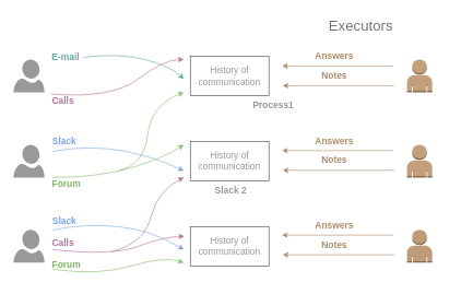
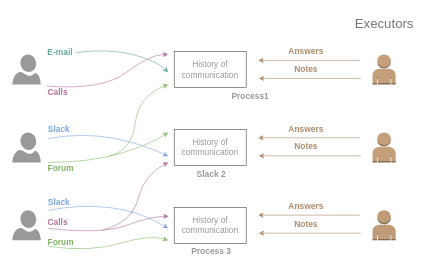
- <mxCell id="5" value="&lt;font color=&quot;#757575&quot; style=&quot;font-size: 22px;&quot;&gt;Executors&lt;/font&gt;" style="text;html=1;resizable=0;autosize=1;align=center;verticalAlign=middle;points=[];fillColor=none;strokeColor=none;rounded=0;" parent="1" vertex="1"><mxGeometry x="490" y="20" width="120" height="40" as="geometry" /></mxCell>
+ <mxCell id="5" value="&lt;font color=&quot;#757575&quot; style=&quot;font-size: 22px;&quot;&gt;Executors&lt;/font&gt;" style="text;html=1;resizable=0;autosize=1;align=center;verticalAlign=middle;points=[];fillColor=none;strokeColor=none;rounded=0;" parent="1" vertex="1"><mxGeometry x="580" y="20" width="120" height="40" as="geometry" /></mxCell>
+ <mxCell id="36" value="&lt;b style=&quot;&quot;&gt;Process 3&lt;/b&gt;" style="text;html=1;strokeColor=none;fillColor=none;align=center;verticalAlign=middle;whiteSpace=wrap;rounded=0;fontSize=14;fontColor=#999999;" parent="1" vertex="1"><mxGeometry x="313" y="411" width="78" height="15" as="geometry" /></mxCell>
